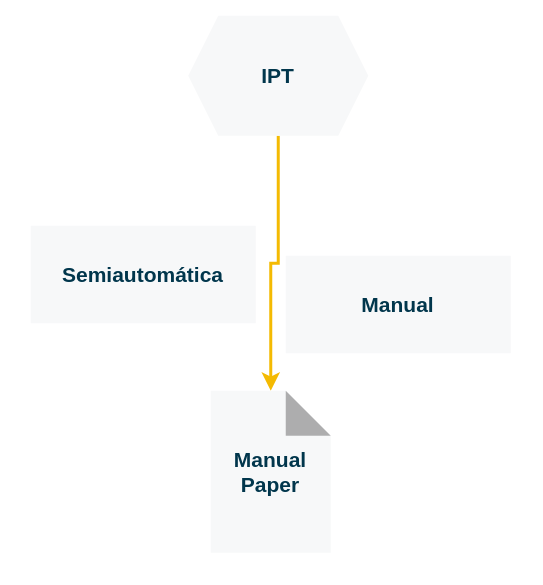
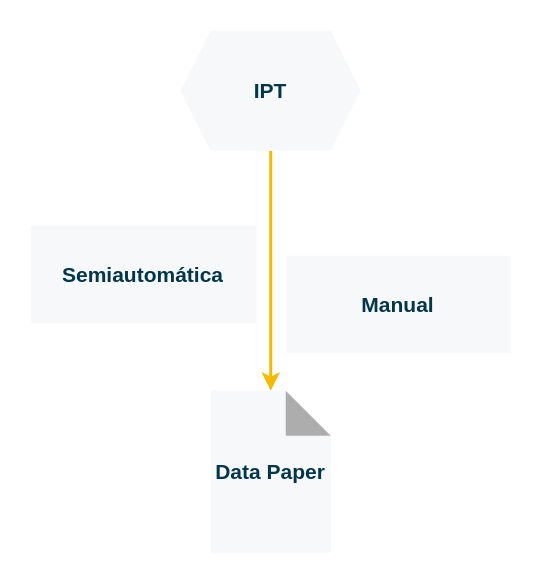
- <mxCell id="3" value="IPT" style="shape=hexagon;perimeter=hexagonPerimeter2;whiteSpace=wrap;html=1;fixedSize=1;fillColor=#F7F8F9;fontColor=#01364C;strokeColor=none;fontStyle=1;fontSize=14;" parent="1" vertex="1"><mxGeometry x="125" y="10" width="120" height="80" as="geometry" /></mxCell>
+ <mxCell id="3" value="IPT" style="shape=hexagon;perimeter=hexagonPerimeter2;whiteSpace=wrap;html=1;fixedSize=1;fillColor=#F7F8F9;fontColor=#01364C;strokeColor=none;fontStyle=1;fontSize=14;" parent="1" vertex="1"><mxGeometry x="120" y="20" width="120" height="80" as="geometry" /></mxCell>
- <mxCell id="5" value="Manual Paper" style="shape=note;whiteSpace=wrap;html=1;backgroundOutline=1;darkOpacity=0.3;fixedSize=1;fillColor=#F7F8F9;fontColor=#01364C;strokeColor=none;fontStyle=1;fontSize=14;" vertex="1" parent="1"><mxGeometry x="140" y="260" width="80" height="108" as="geometry" /></mxCell>
+ <mxCell id="5" value="Data Paper" style="shape=note;whiteSpace=wrap;html=1;backgroundOutline=1;darkOpacity=0.3;fixedSize=1;fillColor=#F7F8F9;fontColor=#01364C;strokeColor=none;fontStyle=1;fontSize=14;" vertex="1" parent="1"><mxGeometry x="140" y="260" width="80" height="108" as="geometry" /></mxCell>
